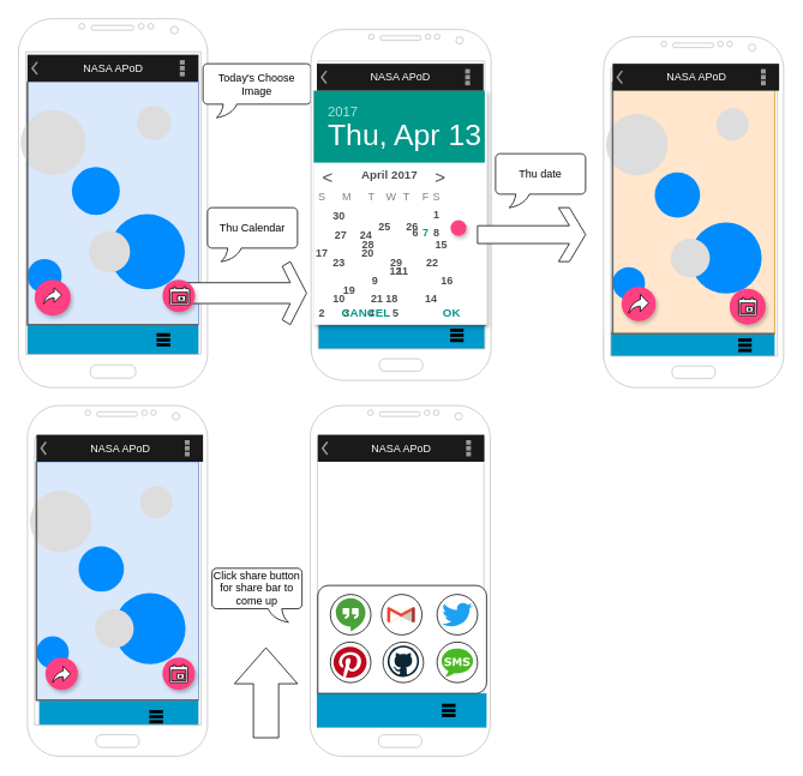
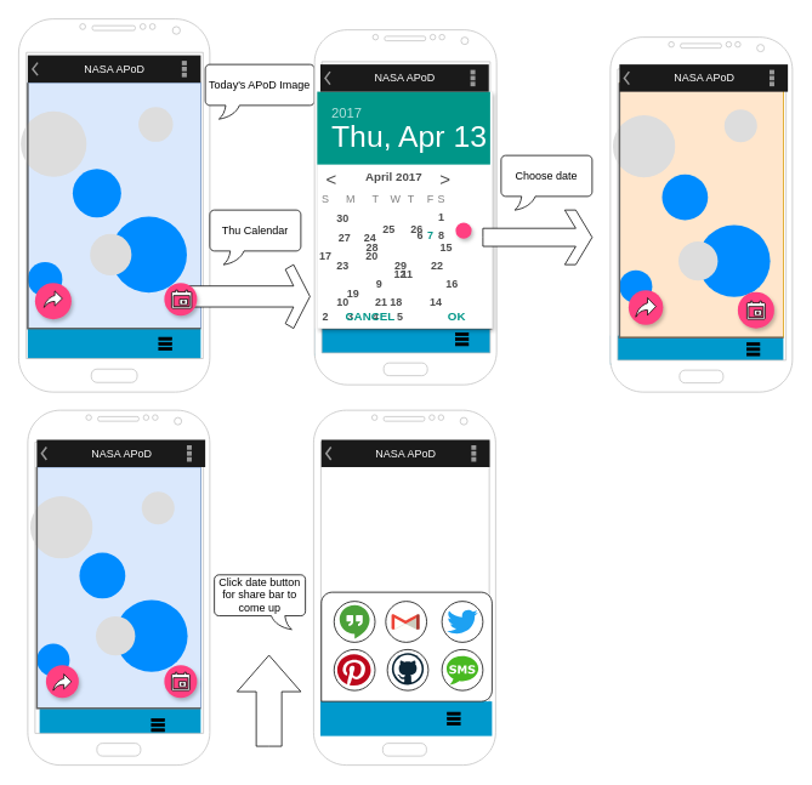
- <mxCell id="8" value="Today's Choose Image" style="whiteSpace=wrap;html=1;shape=mxgraph.basic.roundRectCallout;dx=30;dy=15;size=5;boundedLbl=1;" vertex="1" parent="1"><mxGeometry x="225" y="70" width="120" height="60" as="geometry" /></mxCell>
+ <mxCell id="8" value="Today's APoD Image" style="whiteSpace=wrap;html=1;shape=mxgraph.basic.roundRectCallout;dx=30;dy=15;size=5;boundedLbl=1;" vertex="1" parent="1"><mxGeometry x="225" y="70" width="120" height="60" as="geometry" /></mxCell>
- <mxCell id="61" value="Thu date" style="whiteSpace=wrap;html=1;shape=mxgraph.basic.roundRectCallout;dx=30;dy=15;size=5;boundedLbl=1;" vertex="1" parent="1"><mxGeometry x="550" y="170" width="100" height="60" as="geometry" /></mxCell>
+ <mxCell id="61" value="Choose date" style="whiteSpace=wrap;html=1;shape=mxgraph.basic.roundRectCallout;dx=30;dy=15;size=5;boundedLbl=1;" vertex="1" parent="1"><mxGeometry x="550" y="170" width="100" height="60" as="geometry" /></mxCell>
- <mxCell id="102" value="Click share button for share bar to come up" style="whiteSpace=wrap;html=1;shape=mxgraph.basic.roundRectCallout;dx=30;dy=15;size=5;boundedLbl=1;direction=east;flipH=1;" vertex="1" parent="1"><mxGeometry x="235" y="630.9" width="100" height="60" as="geometry" /></mxCell>
+ <mxCell id="102" value="Click date button for share bar to come up" style="whiteSpace=wrap;html=1;shape=mxgraph.basic.roundRectCallout;dx=30;dy=15;size=5;boundedLbl=1;direction=east;flipH=1;" vertex="1" parent="1"><mxGeometry x="235" y="630.9" width="100" height="60" as="geometry" /></mxCell>
